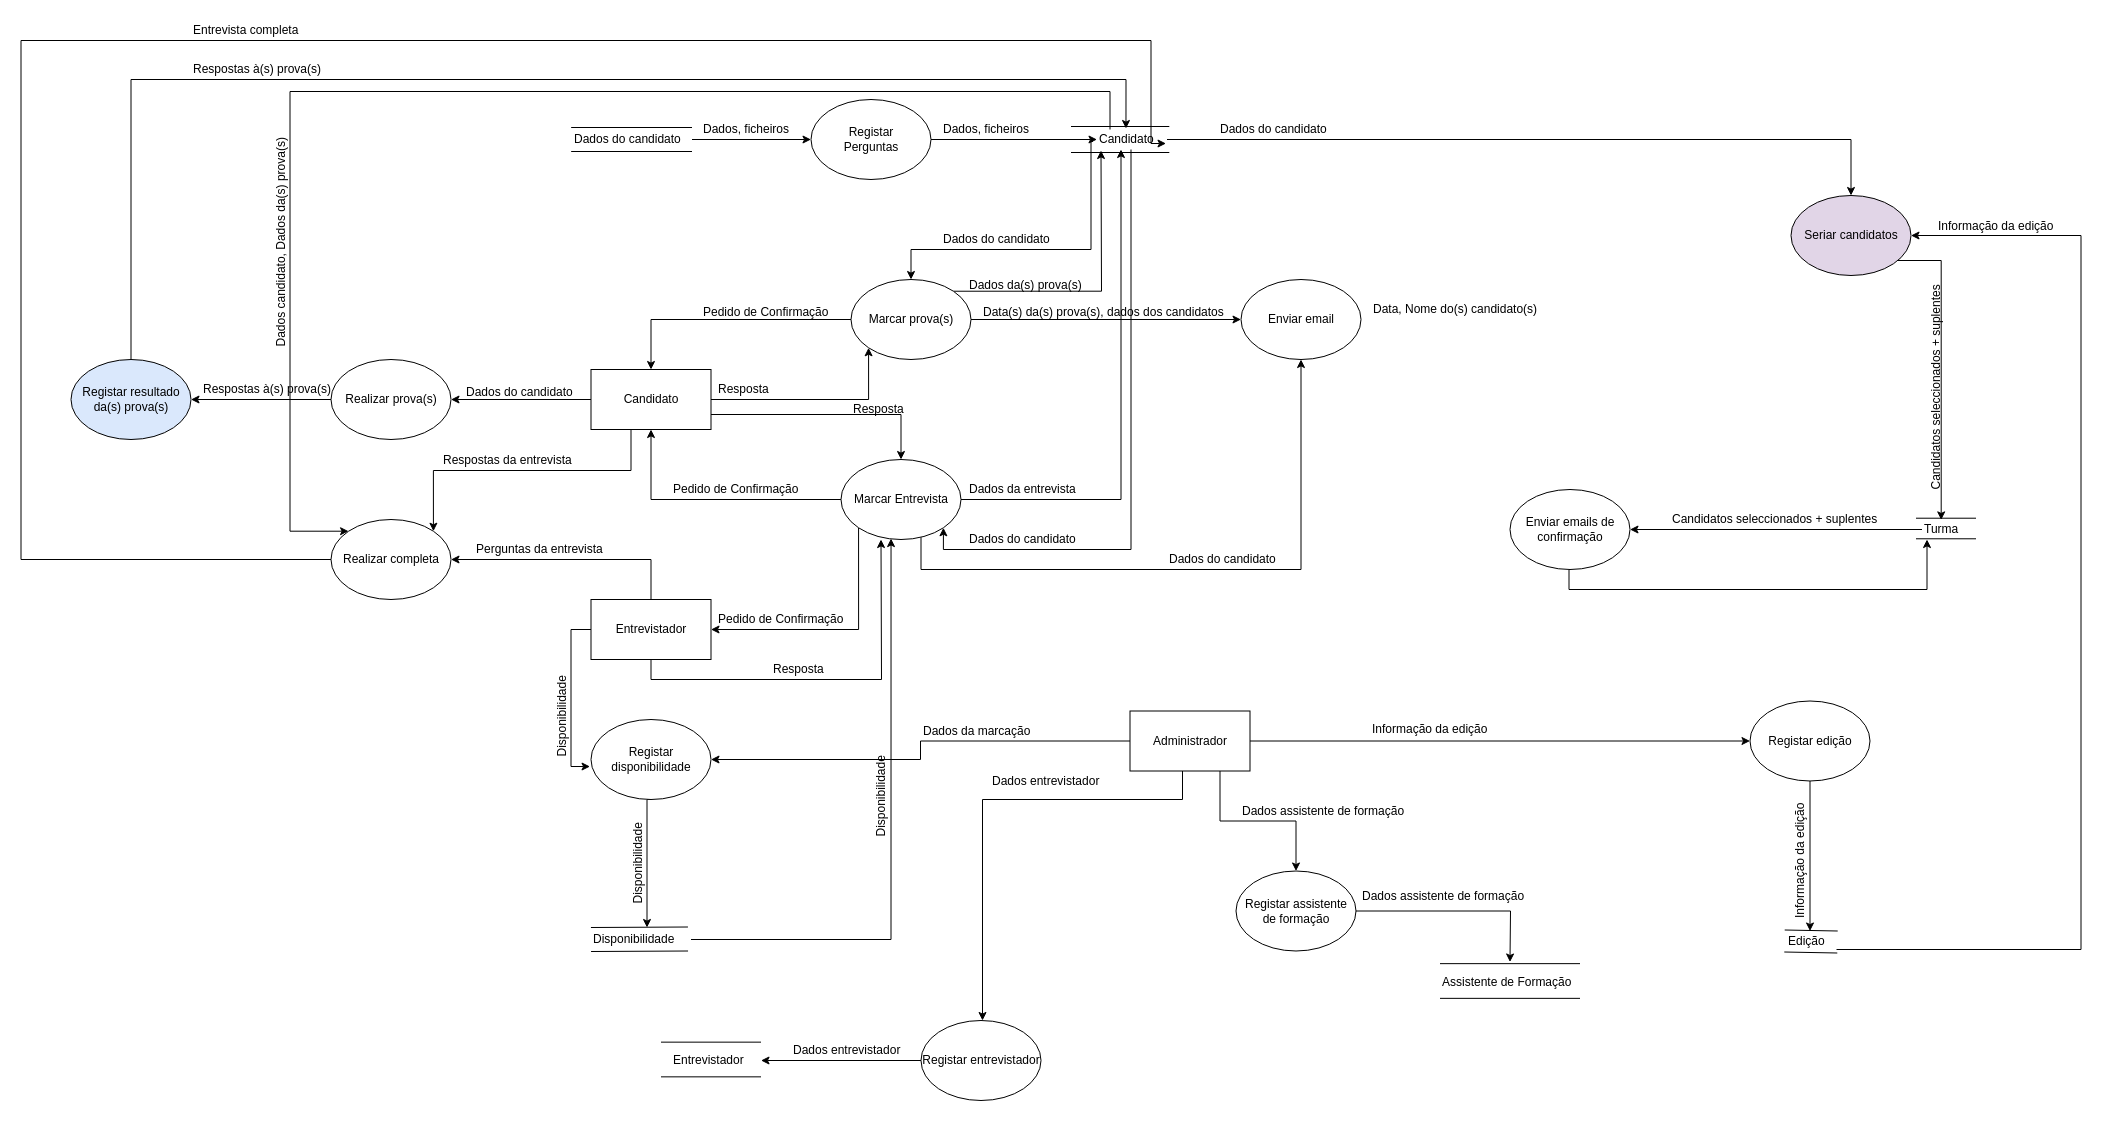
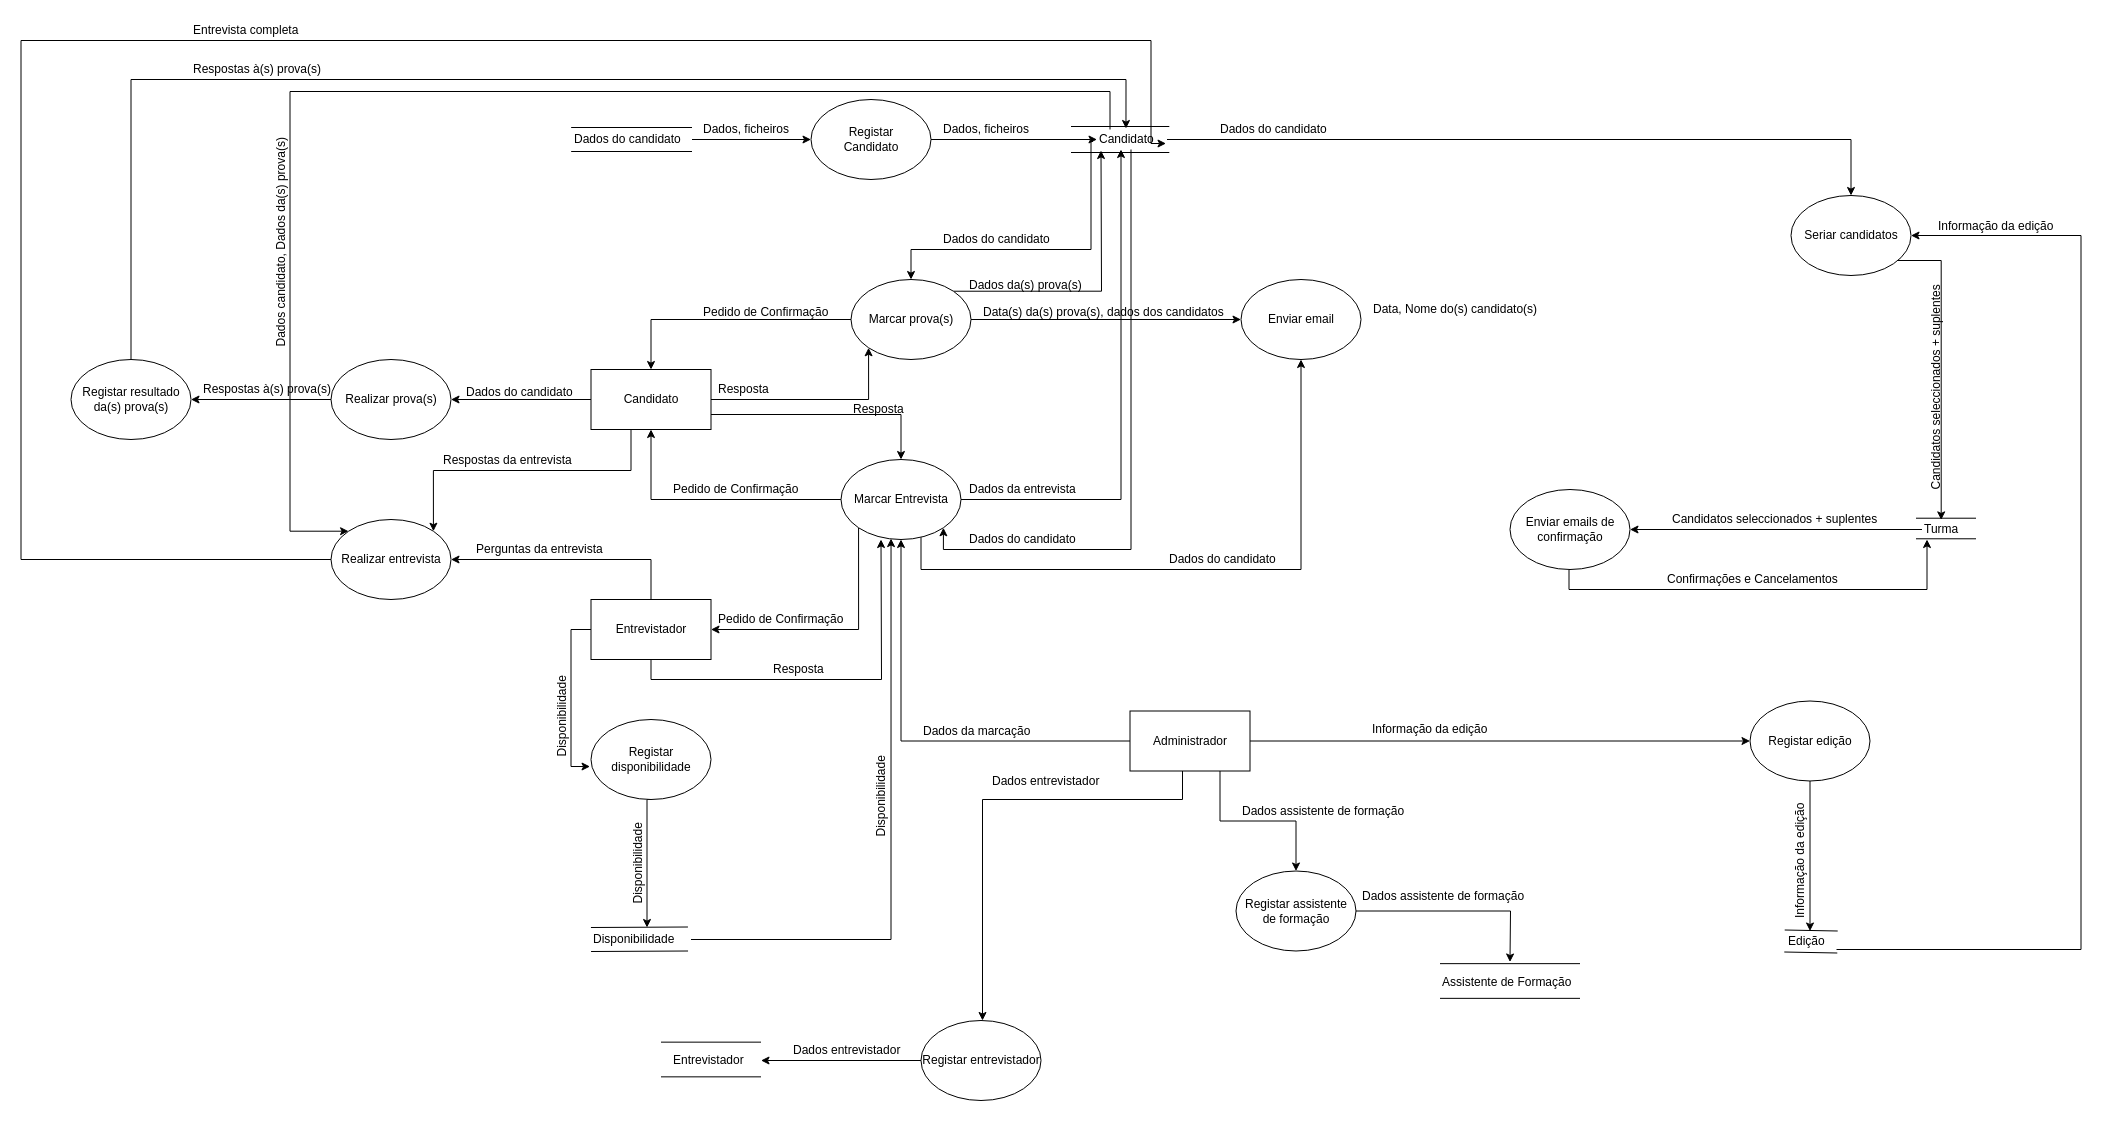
- <mxCell id="4" value="Registar &lt;br&gt;Perguntas" style="ellipse;whiteSpace=wrap;html=1;" parent="1" vertex="1"><mxGeometry x="810.5" y="99" width="120" height="80" as="geometry" /></mxCell>
+ <mxCell id="4" value="Registar &lt;br&gt;Candidato" style="ellipse;whiteSpace=wrap;html=1;" parent="1" vertex="1"><mxGeometry x="810.5" y="99" width="120" height="80" as="geometry" /></mxCell>
- <mxCell id="75" value="Seriar candidatos" style="ellipse;whiteSpace=wrap;html=1;fillColor=#e1d5e7;" parent="1" vertex="1"><mxGeometry x="1790.5" y="195" width="120" height="80" as="geometry" /></mxCell>
+ <mxCell id="75" value="Seriar candidatos" style="ellipse;whiteSpace=wrap;html=1;" parent="1" vertex="1"><mxGeometry x="1790.5" y="195" width="120" height="80" as="geometry" /></mxCell>
- <mxCell id="58" value="Registar resultado da(s) prova(s)" style="ellipse;whiteSpace=wrap;html=1;fillColor=#dae8fc;" parent="1" vertex="1"><mxGeometry x="70.5" y="359" width="120" height="80" as="geometry" /></mxCell>
+ <mxCell id="58" value="Registar resultado da(s) prova(s)" style="ellipse;whiteSpace=wrap;html=1;" parent="1" vertex="1"><mxGeometry x="70.5" y="359" width="120" height="80" as="geometry" /></mxCell>
- <mxCell id="63" value="Realizar completa" style="ellipse;whiteSpace=wrap;html=1;" parent="1" vertex="1"><mxGeometry x="330.5" y="519" width="120" height="80" as="geometry" /></mxCell>
+ <mxCell id="63" value="Realizar entrevista" style="ellipse;whiteSpace=wrap;html=1;" parent="1" vertex="1"><mxGeometry x="330.5" y="519" width="120" height="80" as="geometry" /></mxCell>
+ <mxCell id="104" value="Confirmações e Cancelamentos" style="text;html=1;resizable=0;points=[];autosize=1;align=left;verticalAlign=top;spacingTop=-4;" parent="1" vertex="1"><mxGeometry x="1664.5" y="569" width="190" height="20" as="geometry" /></mxCell>
- <mxCell id="68" style="edgeStyle=orthogonalEdgeStyle;rounded=0;orthogonalLoop=1;jettySize=auto;html=1;" parent="1" source="72" target="48" edge="1"><mxGeometry relative="1" as="geometry"><mxPoint x="910.5" y="590" as="targetPoint" /></mxGeometry></mxCell>
+ <mxCell id="68" style="edgeStyle=orthogonalEdgeStyle;rounded=0;orthogonalLoop=1;jettySize=auto;html=1;" parent="1" source="72" target="35" edge="1"><mxGeometry relative="1" as="geometry"><mxPoint x="910.5" y="590" as="targetPoint" /></mxGeometry></mxCell>
